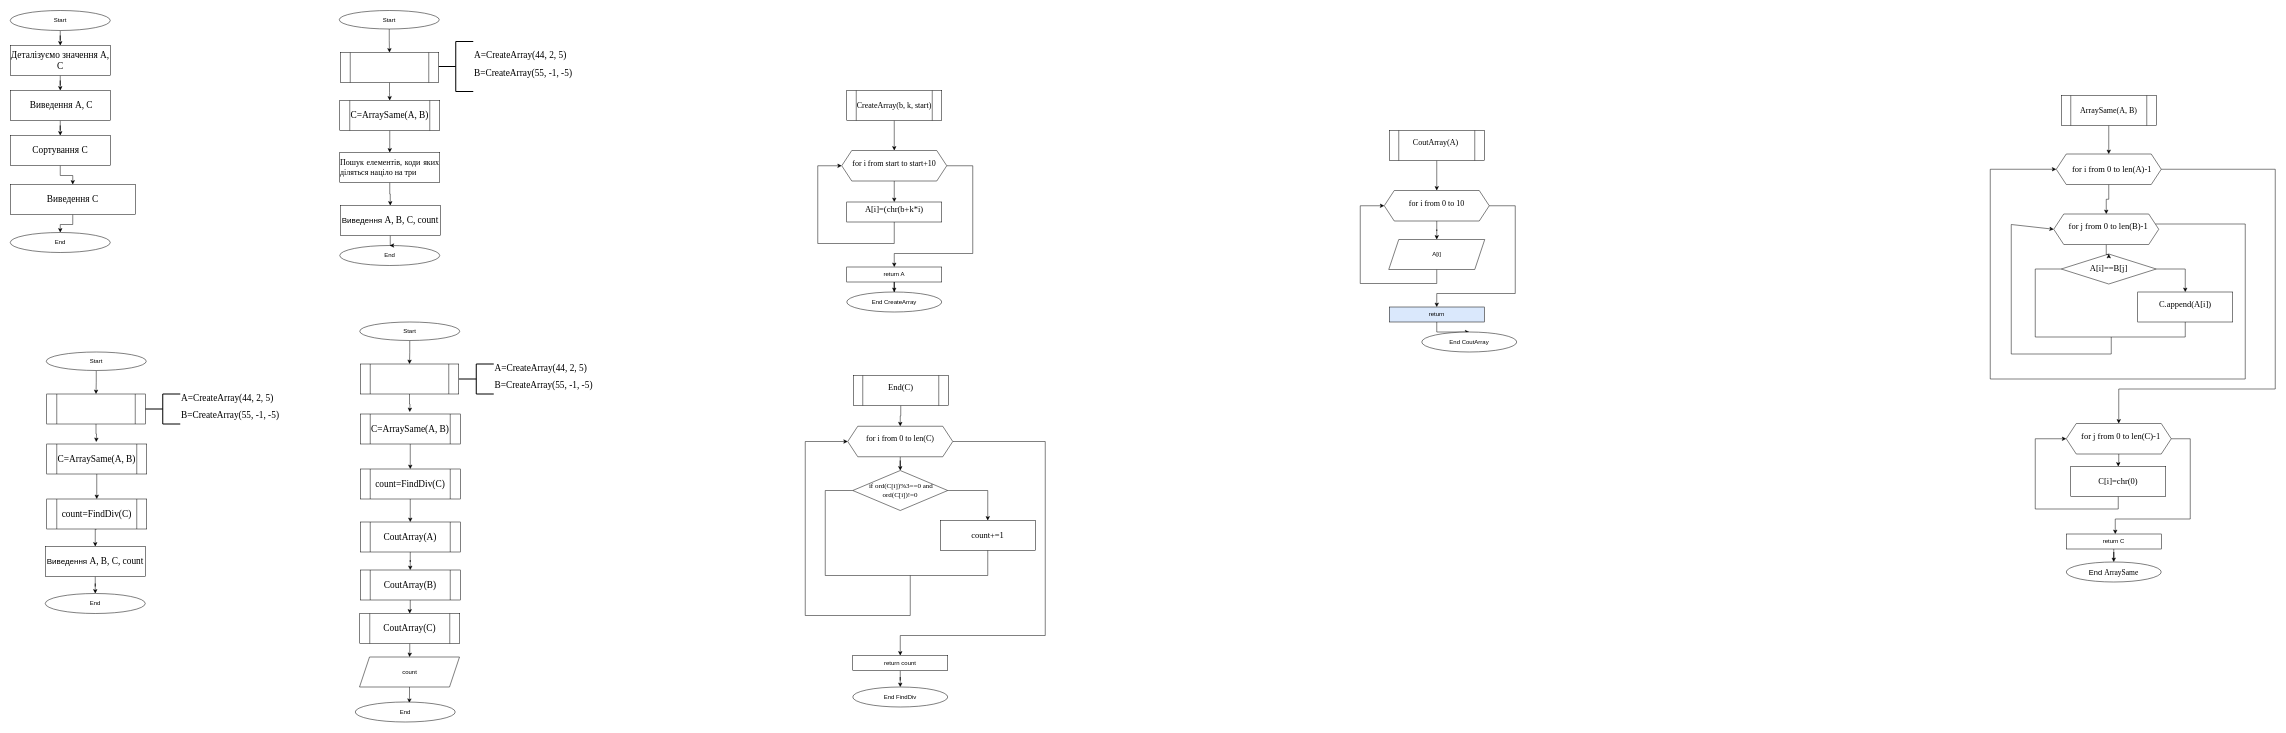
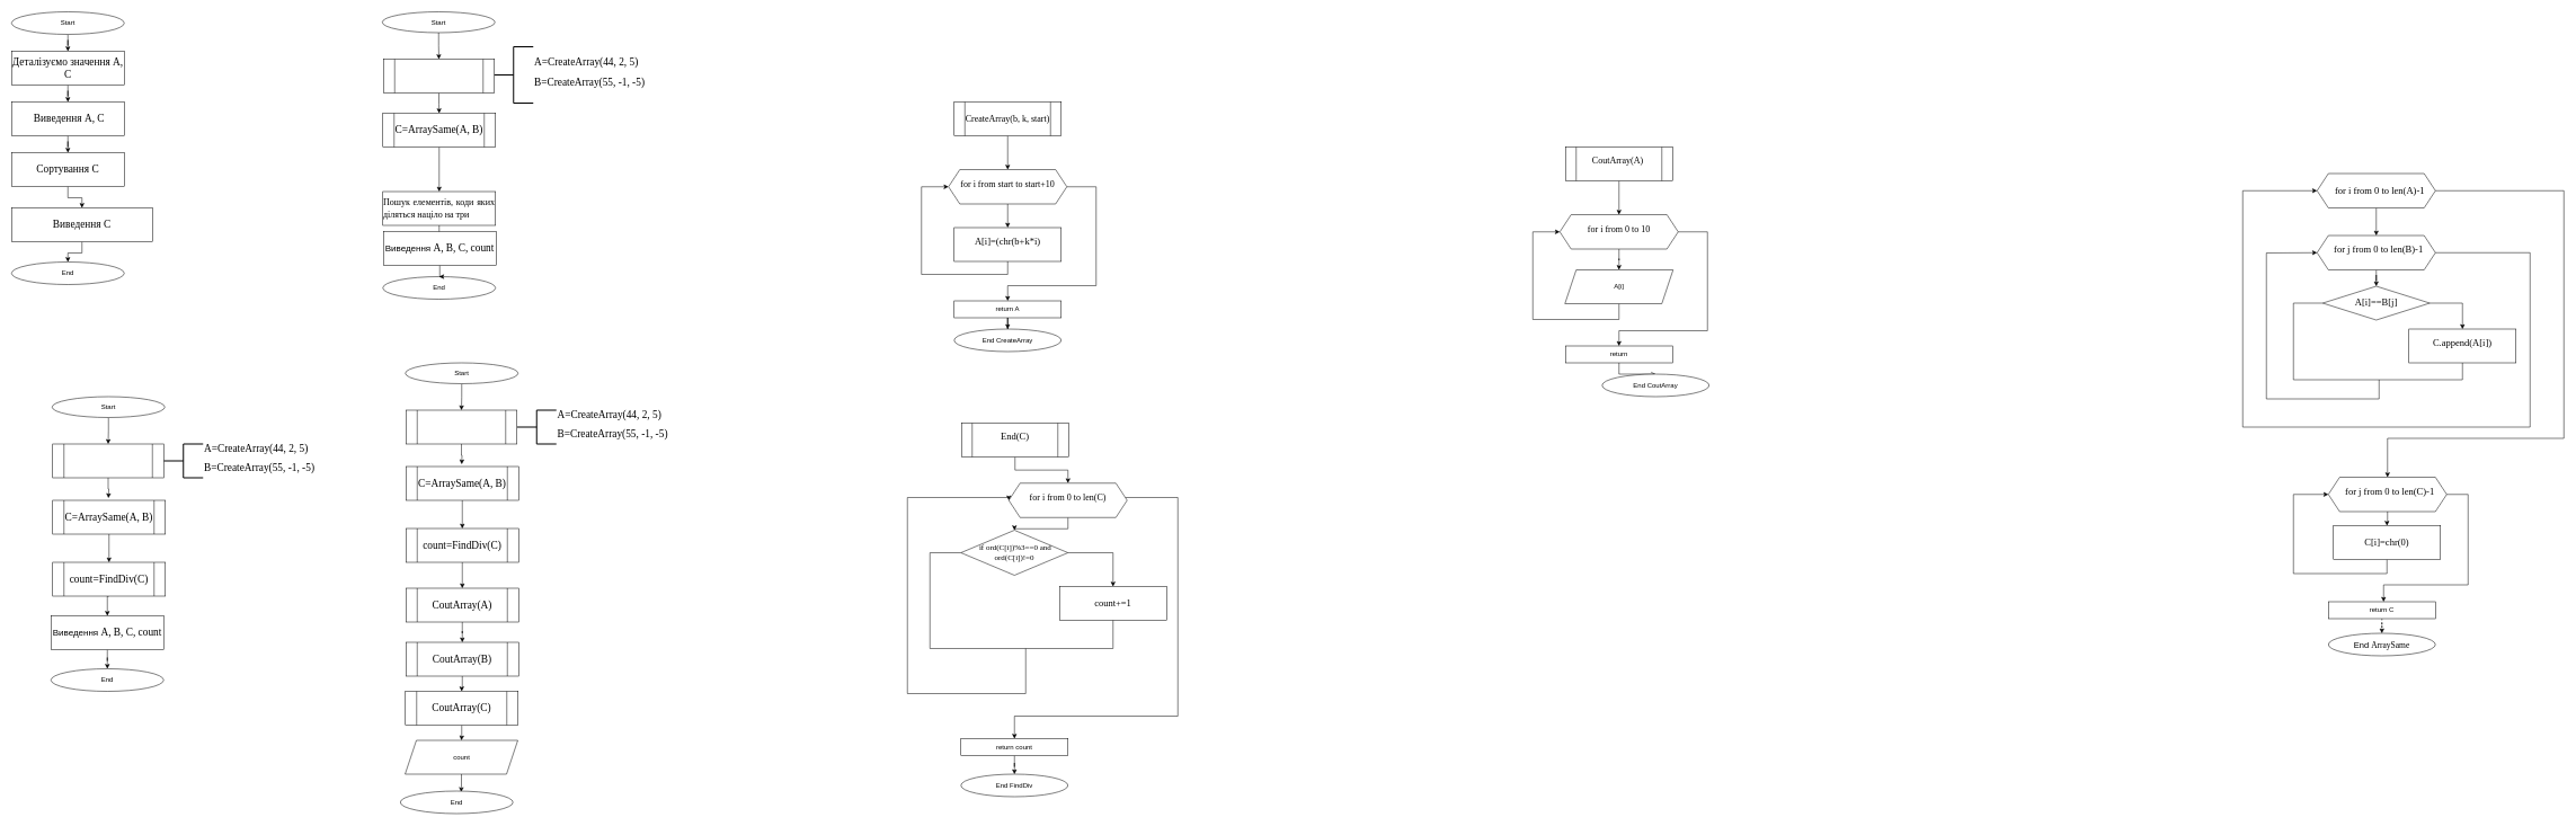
- <mxCell id="9" value="&lt;span id=&quot;docs-internal-guid-45350cb3-7fff-aa7d-c5b3-0557f8f1d9ee&quot;&gt;&lt;font size=&quot;1&quot;&gt;&lt;p dir=&quot;ltr&quot; style=&quot;line-height: 1.295 ; text-align: justify ; margin-top: 0pt ; margin-bottom: 8pt&quot;&gt;&lt;span id=&quot;docs-internal-guid-042fd000-7fff-a95b-dc62-818253ba43be&quot;&gt;&lt;/span&gt;&lt;/p&gt;&lt;p dir=&quot;ltr&quot; style=&quot;line-height: 1.295 ; text-align: justify ; margin-top: 0pt ; margin-bottom: 8pt&quot;&gt;&lt;span style=&quot;font-family: &amp;#34;times new roman&amp;#34; ; color: rgb(0 , 0 , 0) ; background-color: transparent ; font-style: normal ; font-variant: normal ; text-decoration: none ; vertical-align: baseline ; font-size: 16px&quot;&gt;ArraySame(A, B)&lt;/span&gt;&lt;/p&gt;&lt;/font&gt;&lt;/span&gt;" style="shape=process;whiteSpace=wrap;html=1;backgroundOutline=1;" parent="1" vertex="1"><mxGeometry x="4122" y="190" width="190" height="60" as="geometry" /></mxCell>
- <mxCell id="8" style="edgeStyle=orthogonalEdgeStyle;rounded=0;orthogonalLoop=1;jettySize=auto;html=1;entryX=0.5;entryY=0;entryDx=0;entryDy=0;fontSize=15;" parent="1" source="9" target="66" edge="1"><mxGeometry relative="1" as="geometry" /></mxCell>
- <mxCell id="37" value="&lt;span id=&quot;docs-internal-guid-36d122d3-7fff-4348-1572-a0814d72419e&quot;&gt;&lt;span style=&quot;background-color: transparent ; vertical-align: baseline&quot;&gt;&lt;font size=&quot;1&quot;&gt;&lt;span id=&quot;docs-internal-guid-fac29716-7fff-191a-785b-0aab31674dd4&quot;&gt;&lt;p dir=&quot;ltr&quot; style=&quot;text-align: justify ; line-height: 1.295 ; margin-top: 0pt ; margin-bottom: 8pt&quot;&gt;&lt;span id=&quot;docs-internal-guid-5e7ee4bc-7fff-114a-0e36-fd202b840549&quot;&gt;&lt;/span&gt;&lt;/p&gt;&lt;p dir=&quot;ltr&quot; style=&quot;line-height: 1.295 ; text-align: justify ; margin-top: 0pt ; margin-bottom: 8pt&quot;&gt;&lt;span style=&quot;font-family: &amp;#34;times new roman&amp;#34; ; color: rgb(0 , 0 , 0) ; background-color: transparent ; font-weight: 400 ; font-style: normal ; font-variant: normal ; text-decoration: none ; vertical-align: baseline ; font-size: 16px&quot;&gt;Пошук елементів, коди яких діляться націло на три&lt;/span&gt;&lt;/p&gt;&lt;/span&gt;&lt;/font&gt;&lt;/span&gt;&lt;/span&gt;" style="whiteSpace=wrap;html=1;" parent="1" vertex="1"><mxGeometry x="679" y="304" width="200" height="60" as="geometry" /></mxCell>
+ <mxCell id="37" value="&lt;span id=&quot;docs-internal-guid-36d122d3-7fff-4348-1572-a0814d72419e&quot;&gt;&lt;span style=&quot;background-color: transparent ; vertical-align: baseline&quot;&gt;&lt;font size=&quot;1&quot;&gt;&lt;span id=&quot;docs-internal-guid-fac29716-7fff-191a-785b-0aab31674dd4&quot;&gt;&lt;p dir=&quot;ltr&quot; style=&quot;text-align: justify ; line-height: 1.295 ; margin-top: 0pt ; margin-bottom: 8pt&quot;&gt;&lt;span id=&quot;docs-internal-guid-5e7ee4bc-7fff-114a-0e36-fd202b840549&quot;&gt;&lt;/span&gt;&lt;/p&gt;&lt;p dir=&quot;ltr&quot; style=&quot;line-height: 1.295 ; text-align: justify ; margin-top: 0pt ; margin-bottom: 8pt&quot;&gt;&lt;span style=&quot;font-family: &amp;#34;times new roman&amp;#34; ; color: rgb(0 , 0 , 0) ; background-color: transparent ; font-weight: 400 ; font-style: normal ; font-variant: normal ; text-decoration: none ; vertical-align: baseline ; font-size: 16px&quot;&gt;Пошук елементів, коди яких діляться націло на три&lt;/span&gt;&lt;/p&gt;&lt;/span&gt;&lt;/font&gt;&lt;/span&gt;&lt;/span&gt;" style="whiteSpace=wrap;html=1;" parent="1" vertex="1"><mxGeometry x="679" y="339" width="200" height="60" as="geometry" /></mxCell>
- <mxCell id="5" value="&lt;span id=&quot;docs-internal-guid-36d122d3-7fff-4348-1572-a0814d72419e&quot;&gt;&lt;span style=&quot;background-color: transparent ; vertical-align: baseline&quot;&gt;&lt;font style=&quot;font-size: 12px&quot;&gt;&lt;span id=&quot;docs-internal-guid-f85cd2c3-7fff-09bd-fe95-ba3d114e4834&quot;&gt;&lt;p dir=&quot;ltr&quot; style=&quot;line-height: 1.295 ; text-align: justify ; margin-top: 0pt ; margin-bottom: 8pt&quot;&gt;&lt;span style=&quot;font-size: 17px ; font-family: &amp;#34;times new roman&amp;#34; ; background-color: transparent ; vertical-align: baseline&quot;&gt;A[i]=(chr(b+k*i)&lt;/span&gt;&lt;/p&gt;&lt;/span&gt;&lt;/font&gt;&lt;/span&gt;&lt;/span&gt;" style="whiteSpace=wrap;html=1;" parent="1" vertex="1"><mxGeometry x="1693" y="403" width="190" height="40" as="geometry" /></mxCell>
+ <mxCell id="5" value="&lt;span id=&quot;docs-internal-guid-36d122d3-7fff-4348-1572-a0814d72419e&quot;&gt;&lt;span style=&quot;background-color: transparent ; vertical-align: baseline&quot;&gt;&lt;font style=&quot;font-size: 12px&quot;&gt;&lt;span id=&quot;docs-internal-guid-f85cd2c3-7fff-09bd-fe95-ba3d114e4834&quot;&gt;&lt;p dir=&quot;ltr&quot; style=&quot;line-height: 1.295 ; text-align: justify ; margin-top: 0pt ; margin-bottom: 8pt&quot;&gt;&lt;span style=&quot;font-size: 17px ; font-family: &amp;#34;times new roman&amp;#34; ; background-color: transparent ; vertical-align: baseline&quot;&gt;A[i]=(chr(b+k*i)&lt;/span&gt;&lt;/p&gt;&lt;/span&gt;&lt;/font&gt;&lt;/span&gt;&lt;/span&gt;" style="whiteSpace=wrap;html=1;" parent="1" vertex="1"><mxGeometry x="1693" y="403" width="190" height="60" as="geometry" /></mxCell>
- <mxCell id="69" value="&lt;span id=&quot;docs-internal-guid-08e58fc8-7fff-9b5b-56e7-c6cf6ffece67&quot;&gt;&lt;p dir=&quot;ltr&quot; style=&quot;line-height: 1.295 ; text-align: justify ; margin-top: 0pt ; margin-bottom: 8pt&quot;&gt;&lt;span id=&quot;docs-internal-guid-d787c57d-7fff-b84a-3450-54265f046d67&quot;&gt;&lt;span style=&quot;font-size: 17px ; font-family: &amp;#34;times new roman&amp;#34; ; background-color: transparent ; vertical-align: baseline&quot;&gt;&amp;nbsp;&amp;nbsp;for j from 0 to len(B)-1&lt;/span&gt;&lt;/span&gt;&lt;br&gt;&lt;/p&gt;&lt;/span&gt;" style="shape=hexagon;perimeter=hexagonPerimeter2;whiteSpace=wrap;html=1;fixedSize=1;fontSize=16;" parent="1" vertex="1"><mxGeometry x="4107" y="427" width="210" height="61" as="geometry" /></mxCell>
+ <mxCell id="69" value="&lt;span id=&quot;docs-internal-guid-08e58fc8-7fff-9b5b-56e7-c6cf6ffece67&quot;&gt;&lt;p dir=&quot;ltr&quot; style=&quot;line-height: 1.295 ; text-align: justify ; margin-top: 0pt ; margin-bottom: 8pt&quot;&gt;&lt;span id=&quot;docs-internal-guid-d787c57d-7fff-b84a-3450-54265f046d67&quot;&gt;&lt;span style=&quot;font-size: 17px ; font-family: &amp;#34;times new roman&amp;#34; ; background-color: transparent ; vertical-align: baseline&quot;&gt;&amp;nbsp;&amp;nbsp;for j from 0 to len(B)-1&lt;/span&gt;&lt;/span&gt;&lt;br&gt;&lt;/p&gt;&lt;/span&gt;" style="shape=hexagon;perimeter=hexagonPerimeter2;whiteSpace=wrap;html=1;fixedSize=1;fontSize=16;" parent="1" vertex="1"><mxGeometry x="4112" y="417" width="210" height="61" as="geometry" /></mxCell>
- <mxCell id="80" value="return" style="whiteSpace=wrap;html=1;fillColor=#dae8fc;" parent="1" vertex="1"><mxGeometry x="2778" y="613" width="190" height="30" as="geometry" /></mxCell>
+ <mxCell id="80" value="return" style="whiteSpace=wrap;html=1;" parent="1" vertex="1"><mxGeometry x="2778" y="613" width="190" height="30" as="geometry" /></mxCell>
- <mxCell id="79" style="edgeStyle=orthogonalEdgeStyle;rounded=0;orthogonalLoop=1;jettySize=auto;html=1;entryX=0.5;entryY=0;entryDx=0;entryDy=0;" parent="1" source="80" target="81" edge="1"><mxGeometry relative="1" as="geometry" /></mxCell>
+ <mxCell id="79" style="edgeStyle=orthogonalEdgeStyle;rounded=0;orthogonalLoop=1;jettySize=auto;html=1;entryX=0.5;entryY=0;entryDx=0;entryDy=0;endArrow=open;" parent="1" source="80" target="81" edge="1"><mxGeometry relative="1" as="geometry" /></mxCell>
- <mxCell id="60" value="&lt;span id=&quot;docs-internal-guid-08e58fc8-7fff-9b5b-56e7-c6cf6ffece67&quot;&gt;&lt;p dir=&quot;ltr&quot; style=&quot;line-height: 1.295 ; text-align: justify ; margin-top: 0pt ; margin-bottom: 8pt&quot;&gt;&lt;span style=&quot;font-family: &amp;#34;times new roman&amp;#34; ; background-color: transparent ; vertical-align: baseline&quot;&gt;&lt;font style=&quot;font-size: 16px&quot;&gt;for i from 0 to len(C)&lt;/font&gt;&lt;/span&gt;&lt;/p&gt;&lt;/span&gt;" style="shape=hexagon;perimeter=hexagonPerimeter2;whiteSpace=wrap;html=1;fixedSize=1;fontSize=16;" parent="1" vertex="1"><mxGeometry x="1695" y="851.5" width="210" height="61" as="geometry" /></mxCell>
+ <mxCell id="60" value="&lt;span id=&quot;docs-internal-guid-08e58fc8-7fff-9b5b-56e7-c6cf6ffece67&quot;&gt;&lt;p dir=&quot;ltr&quot; style=&quot;line-height: 1.295 ; text-align: justify ; margin-top: 0pt ; margin-bottom: 8pt&quot;&gt;&lt;span style=&quot;font-family: &amp;#34;times new roman&amp;#34; ; background-color: transparent ; vertical-align: baseline&quot;&gt;&lt;font style=&quot;font-size: 16px&quot;&gt;for i from 0 to len(C)&lt;/font&gt;&lt;/span&gt;&lt;/p&gt;&lt;/span&gt;" style="shape=hexagon;perimeter=hexagonPerimeter2;whiteSpace=wrap;html=1;fixedSize=1;fontSize=16;" parent="1" vertex="1"><mxGeometry x="1790" y="856.5" width="210" height="61" as="geometry" /></mxCell>
- <mxCell id="16" style="edgeStyle=orthogonalEdgeStyle;rounded=0;orthogonalLoop=1;jettySize=auto;html=1;entryX=0.5;entryY=0;entryDx=0;entryDy=0;fontFamily=Helvetica;fontSize=15;" parent="1" source="17" target="18" edge="1"><mxGeometry relative="1" as="geometry" /></mxCell>
+ <mxCell id="16" style="edgeStyle=orthogonalEdgeStyle;rounded=0;orthogonalLoop=1;jettySize=auto;html=1;entryX=0.5;entryY=0;entryDx=0;entryDy=0;fontFamily=Helvetica;fontSize=15;dashed=1;" parent="1" source="17" target="18" edge="1"><mxGeometry relative="1" as="geometry" /></mxCell>
